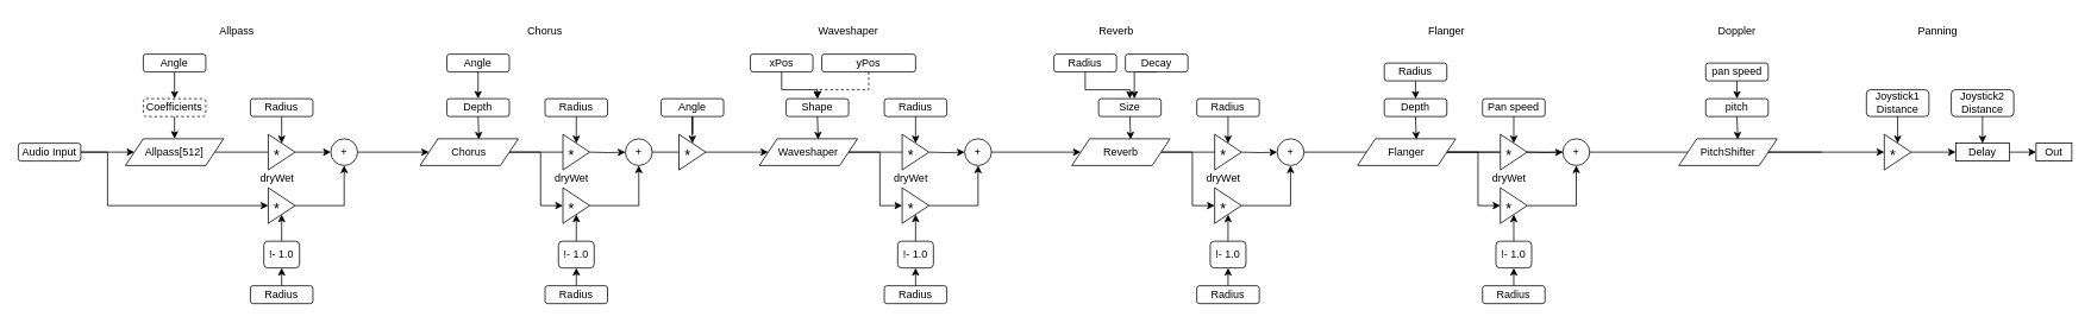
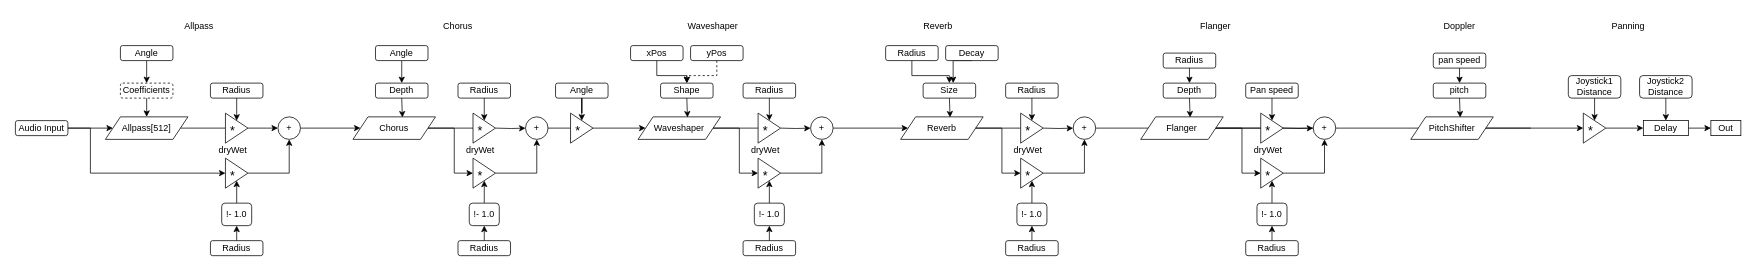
- <mxCell id="70" value="yPos" style="rounded=1;whiteSpace=wrap;html=1;" parent="1" vertex="1"><mxGeometry x="920" y="60" width="105" height="20" as="geometry" /></mxCell>
+ <mxCell id="70" value="yPos" style="rounded=1;whiteSpace=wrap;html=1;" parent="1" vertex="1"><mxGeometry x="920" y="60" width="70" height="20" as="geometry" /></mxCell>
